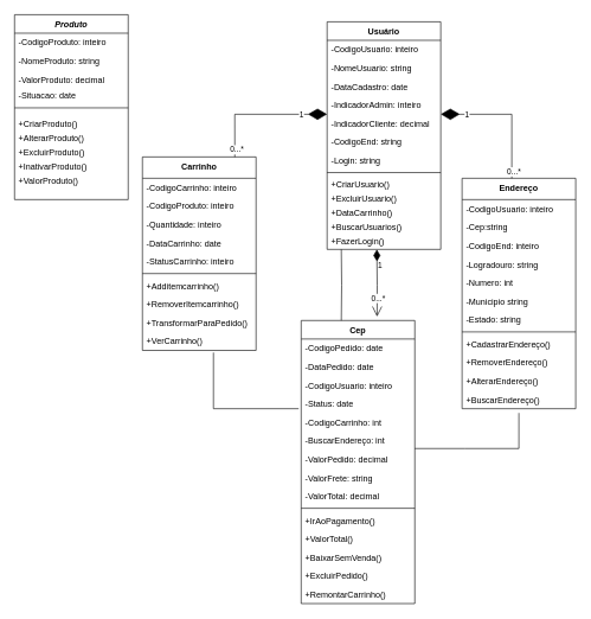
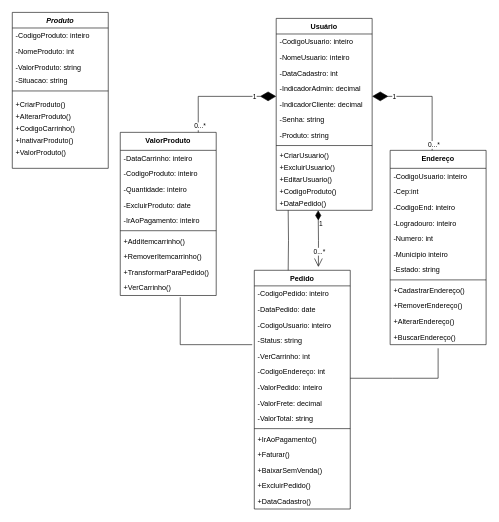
- <mxCell id="4" value="-NomeProduto: string" style="text;align=left;verticalAlign=top;spacingLeft=4;spacingRight=4;overflow=hidden;rotatable=0;points=[[0,0.5],[1,0.5]];portConstraint=eastwest;rounded=0;shadow=0;html=0;" parent="2" vertex="1"><mxGeometry y="52" width="160" height="26" as="geometry" /></mxCell>
+ <mxCell id="4" value="-NomeProduto: int" style="text;align=left;verticalAlign=top;spacingLeft=4;spacingRight=4;overflow=hidden;rotatable=0;points=[[0,0.5],[1,0.5]];portConstraint=eastwest;rounded=0;shadow=0;html=0;" parent="2" vertex="1"><mxGeometry y="52" width="160" height="26" as="geometry" /></mxCell>
- <mxCell id="29" value="-NomeUsuario: string" style="text;align=left;verticalAlign=top;spacingLeft=4;spacingRight=4;overflow=hidden;rotatable=0;points=[[0,0.5],[1,0.5]];portConstraint=eastwest;rounded=0;shadow=0;html=0;" vertex="1" parent="27"><mxGeometry y="52" width="160" height="26" as="geometry" /></mxCell>
+ <mxCell id="29" value="-NomeUsuario: inteiro" style="text;align=left;verticalAlign=top;spacingLeft=4;spacingRight=4;overflow=hidden;rotatable=0;points=[[0,0.5],[1,0.5]];portConstraint=eastwest;rounded=0;shadow=0;html=0;" vertex="1" parent="27"><mxGeometry y="52" width="160" height="26" as="geometry" /></mxCell>
- <mxCell id="5" value="-ValorProduto: decimal" style="text;align=left;verticalAlign=top;spacingLeft=4;spacingRight=4;overflow=hidden;rotatable=0;points=[[0,0.5],[1,0.5]];portConstraint=eastwest;rounded=0;shadow=0;html=0;" parent="2" vertex="1"><mxGeometry y="78" width="160" height="22" as="geometry" /></mxCell>
+ <mxCell id="5" value="-ValorProduto: string" style="text;align=left;verticalAlign=top;spacingLeft=4;spacingRight=4;overflow=hidden;rotatable=0;points=[[0,0.5],[1,0.5]];portConstraint=eastwest;rounded=0;shadow=0;html=0;" parent="2" vertex="1"><mxGeometry y="78" width="160" height="22" as="geometry" /></mxCell>
- <mxCell id="30" value="-DataCadastro: date" style="text;align=left;verticalAlign=top;spacingLeft=4;spacingRight=4;overflow=hidden;rotatable=0;points=[[0,0.5],[1,0.5]];portConstraint=eastwest;" vertex="1" parent="27"><mxGeometry y="78" width="160" height="26" as="geometry" /></mxCell>
+ <mxCell id="30" value="-DataCadastro: int" style="text;align=left;verticalAlign=top;spacingLeft=4;spacingRight=4;overflow=hidden;rotatable=0;points=[[0,0.5],[1,0.5]];portConstraint=eastwest;" vertex="1" parent="27"><mxGeometry y="78" width="160" height="26" as="geometry" /></mxCell>
- <mxCell id="6" value="-Situacao: date" style="text;align=left;verticalAlign=top;spacingLeft=4;spacingRight=4;overflow=hidden;rotatable=0;points=[[0,0.5],[1,0.5]];portConstraint=eastwest;rounded=0;shadow=0;html=0;" parent="2" vertex="1"><mxGeometry y="100" width="160" height="22" as="geometry" /></mxCell>
+ <mxCell id="6" value="-Situacao: string" style="text;align=left;verticalAlign=top;spacingLeft=4;spacingRight=4;overflow=hidden;rotatable=0;points=[[0,0.5],[1,0.5]];portConstraint=eastwest;rounded=0;shadow=0;html=0;" parent="2" vertex="1"><mxGeometry y="100" width="160" height="22" as="geometry" /></mxCell>
- <mxCell id="31" value="-IndicadorAdmin: inteiro" style="text;align=left;verticalAlign=top;spacingLeft=4;spacingRight=4;overflow=hidden;rotatable=0;points=[[0,0.5],[1,0.5]];portConstraint=eastwest;" vertex="1" parent="27"><mxGeometry y="104" width="160" height="26" as="geometry" /></mxCell>
+ <mxCell id="31" value="-IndicadorAdmin: decimal" style="text;align=left;verticalAlign=top;spacingLeft=4;spacingRight=4;overflow=hidden;rotatable=0;points=[[0,0.5],[1,0.5]];portConstraint=eastwest;" vertex="1" parent="27"><mxGeometry y="104" width="160" height="26" as="geometry" /></mxCell>
- <mxCell id="33" value="-CodigoEnd: string" style="text;align=left;verticalAlign=top;spacingLeft=4;spacingRight=4;overflow=hidden;rotatable=0;points=[[0,0.5],[1,0.5]];portConstraint=eastwest;rounded=0;shadow=0;html=0;" vertex="1" parent="27"><mxGeometry y="156" width="160" height="26" as="geometry" /></mxCell>
+ <mxCell id="33" value="-Senha: string" style="text;align=left;verticalAlign=top;spacingLeft=4;spacingRight=4;overflow=hidden;rotatable=0;points=[[0,0.5],[1,0.5]];portConstraint=eastwest;rounded=0;shadow=0;html=0;" vertex="1" parent="27"><mxGeometry y="156" width="160" height="26" as="geometry" /></mxCell>
- <mxCell id="10" value="+ExcluirProduto()" style="text;align=left;verticalAlign=top;spacingLeft=4;spacingRight=4;overflow=hidden;rotatable=0;points=[[0,0.5],[1,0.5]];portConstraint=eastwest;" parent="2" vertex="1"><mxGeometry y="180" width="160" height="20" as="geometry" /></mxCell>
+ <mxCell id="10" value="+CodigoCarrinho()" style="text;align=left;verticalAlign=top;spacingLeft=4;spacingRight=4;overflow=hidden;rotatable=0;points=[[0,0.5],[1,0.5]];portConstraint=eastwest;" parent="2" vertex="1"><mxGeometry y="180" width="160" height="20" as="geometry" /></mxCell>
- <mxCell id="34" value="-Login: string" style="text;align=left;verticalAlign=top;spacingLeft=4;spacingRight=4;overflow=hidden;rotatable=0;points=[[0,0.5],[1,0.5]];portConstraint=eastwest;rounded=0;shadow=0;html=0;" vertex="1" parent="27"><mxGeometry y="182" width="160" height="26" as="geometry" /></mxCell>
+ <mxCell id="34" value="-Produto: string" style="text;align=left;verticalAlign=top;spacingLeft=4;spacingRight=4;overflow=hidden;rotatable=0;points=[[0,0.5],[1,0.5]];portConstraint=eastwest;rounded=0;shadow=0;html=0;" vertex="1" parent="27"><mxGeometry y="182" width="160" height="26" as="geometry" /></mxCell>
- <mxCell id="13" value="Carrinho" style="swimlane;fontStyle=1;align=center;verticalAlign=top;childLayout=stackLayout;horizontal=1;startSize=30;horizontalStack=0;resizeParent=1;resizeLast=0;collapsible=1;marginBottom=0;rounded=0;shadow=0;strokeWidth=1;" parent="1" vertex="1"><mxGeometry x="200" y="220" width="160" height="272" as="geometry"><mxRectangle x="550" y="140" width="160" height="26" as="alternateBounds" /></mxGeometry></mxCell>
+ <mxCell id="13" value="ValorProduto" style="swimlane;fontStyle=1;align=center;verticalAlign=top;childLayout=stackLayout;horizontal=1;startSize=30;horizontalStack=0;resizeParent=1;resizeLast=0;collapsible=1;marginBottom=0;rounded=0;shadow=0;strokeWidth=1;" parent="1" vertex="1"><mxGeometry x="200" y="220" width="160" height="272" as="geometry"><mxRectangle x="550" y="140" width="160" height="26" as="alternateBounds" /></mxGeometry></mxCell>
- <mxCell id="14" value="-CodigoCarrinho: inteiro" style="text;align=left;verticalAlign=top;spacingLeft=4;spacingRight=4;overflow=hidden;rotatable=0;points=[[0,0.5],[1,0.5]];portConstraint=eastwest;" parent="13" vertex="1"><mxGeometry y="30" width="160" height="26" as="geometry" /></mxCell>
+ <mxCell id="14" value="-DataCarrinho: inteiro" style="text;align=left;verticalAlign=top;spacingLeft=4;spacingRight=4;overflow=hidden;rotatable=0;points=[[0,0.5],[1,0.5]];portConstraint=eastwest;" parent="13" vertex="1"><mxGeometry y="30" width="160" height="26" as="geometry" /></mxCell>
- <mxCell id="38" value="+DataCarrinho()" style="text;align=left;verticalAlign=top;spacingLeft=4;spacingRight=4;overflow=hidden;rotatable=0;points=[[0,0.5],[1,0.5]];portConstraint=eastwest;" vertex="1" parent="27"><mxGeometry y="256" width="160" height="20" as="geometry" /></mxCell>
+ <mxCell id="38" value="+EditarUsuario()" style="text;align=left;verticalAlign=top;spacingLeft=4;spacingRight=4;overflow=hidden;rotatable=0;points=[[0,0.5],[1,0.5]];portConstraint=eastwest;" vertex="1" parent="27"><mxGeometry y="256" width="160" height="20" as="geometry" /></mxCell>
- <mxCell id="39" value="+BuscarUsuarios()" style="text;align=left;verticalAlign=top;spacingLeft=4;spacingRight=4;overflow=hidden;rotatable=0;points=[[0,0.5],[1,0.5]];portConstraint=eastwest;" vertex="1" parent="27"><mxGeometry y="276" width="160" height="20" as="geometry" /></mxCell>
+ <mxCell id="39" value="+CodigoProduto()" style="text;align=left;verticalAlign=top;spacingLeft=4;spacingRight=4;overflow=hidden;rotatable=0;points=[[0,0.5],[1,0.5]];portConstraint=eastwest;" vertex="1" parent="27"><mxGeometry y="276" width="160" height="20" as="geometry" /></mxCell>
- <mxCell id="59" value="-Cep:string" style="text;align=left;verticalAlign=top;spacingLeft=4;spacingRight=4;overflow=hidden;rotatable=0;points=[[0,0.5],[1,0.5]];portConstraint=eastwest;rounded=0;shadow=0;html=0;" vertex="1" parent="57"><mxGeometry y="56" width="160" height="26" as="geometry" /></mxCell>
+ <mxCell id="59" value="-Cep:int" style="text;align=left;verticalAlign=top;spacingLeft=4;spacingRight=4;overflow=hidden;rotatable=0;points=[[0,0.5],[1,0.5]];portConstraint=eastwest;rounded=0;shadow=0;html=0;" vertex="1" parent="57"><mxGeometry y="56" width="160" height="26" as="geometry" /></mxCell>
- <mxCell id="40" value="+FazerLogin()" style="text;align=left;verticalAlign=top;spacingLeft=4;spacingRight=4;overflow=hidden;rotatable=0;points=[[0,0.5],[1,0.5]];portConstraint=eastwest;" vertex="1" parent="27"><mxGeometry y="296" width="160" height="24" as="geometry" /></mxCell>
+ <mxCell id="40" value="+DataPedido()" style="text;align=left;verticalAlign=top;spacingLeft=4;spacingRight=4;overflow=hidden;rotatable=0;points=[[0,0.5],[1,0.5]];portConstraint=eastwest;" vertex="1" parent="27"><mxGeometry y="296" width="160" height="24" as="geometry" /></mxCell>
- <mxCell id="17" value="-DataCarrinho: date" style="text;align=left;verticalAlign=top;spacingLeft=4;spacingRight=4;overflow=hidden;rotatable=0;points=[[0,0.5],[1,0.5]];portConstraint=eastwest;rounded=0;shadow=0;html=0;" parent="13" vertex="1"><mxGeometry y="108" width="160" height="26" as="geometry" /></mxCell>
+ <mxCell id="17" value="-ExcluirProduto: date" style="text;align=left;verticalAlign=top;spacingLeft=4;spacingRight=4;overflow=hidden;rotatable=0;points=[[0,0.5],[1,0.5]];portConstraint=eastwest;rounded=0;shadow=0;html=0;" parent="13" vertex="1"><mxGeometry y="108" width="160" height="26" as="geometry" /></mxCell>
- <mxCell id="18" value="-StatusCarrinho: inteiro" style="text;align=left;verticalAlign=top;spacingLeft=4;spacingRight=4;overflow=hidden;rotatable=0;points=[[0,0.5],[1,0.5]];portConstraint=eastwest;rounded=0;shadow=0;html=0;" vertex="1" parent="13"><mxGeometry y="134" width="160" height="26" as="geometry" /></mxCell>
+ <mxCell id="18" value="-IrAoPagamento: inteiro" style="text;align=left;verticalAlign=top;spacingLeft=4;spacingRight=4;overflow=hidden;rotatable=0;points=[[0,0.5],[1,0.5]];portConstraint=eastwest;rounded=0;shadow=0;html=0;" vertex="1" parent="13"><mxGeometry y="134" width="160" height="26" as="geometry" /></mxCell>
- <mxCell id="61" value="-Logradouro: string" style="text;align=left;verticalAlign=top;spacingLeft=4;spacingRight=4;overflow=hidden;rotatable=0;points=[[0,0.5],[1,0.5]];portConstraint=eastwest;rounded=0;shadow=0;html=0;" vertex="1" parent="57"><mxGeometry y="108" width="160" height="26" as="geometry" /></mxCell>
+ <mxCell id="61" value="-Logradouro: inteiro" style="text;align=left;verticalAlign=top;spacingLeft=4;spacingRight=4;overflow=hidden;rotatable=0;points=[[0,0.5],[1,0.5]];portConstraint=eastwest;rounded=0;shadow=0;html=0;" vertex="1" parent="57"><mxGeometry y="108" width="160" height="26" as="geometry" /></mxCell>
- <mxCell id="63" value="-Municipio string" style="text;align=left;verticalAlign=top;spacingLeft=4;spacingRight=4;overflow=hidden;rotatable=0;points=[[0,0.5],[1,0.5]];portConstraint=eastwest;rounded=0;shadow=0;html=0;" vertex="1" parent="57"><mxGeometry y="160" width="160" height="26" as="geometry" /></mxCell>
+ <mxCell id="63" value="-Municipio inteiro" style="text;align=left;verticalAlign=top;spacingLeft=4;spacingRight=4;overflow=hidden;rotatable=0;points=[[0,0.5],[1,0.5]];portConstraint=eastwest;rounded=0;shadow=0;html=0;" vertex="1" parent="57"><mxGeometry y="160" width="160" height="26" as="geometry" /></mxCell>
- <mxCell id="41" value="Cep" style="swimlane;fontStyle=1;align=center;verticalAlign=top;childLayout=stackLayout;horizontal=1;startSize=26;horizontalStack=0;resizeParent=1;resizeLast=0;collapsible=1;marginBottom=0;rounded=0;shadow=0;strokeWidth=1;" parent="1" vertex="1"><mxGeometry x="423.5" y="450" width="160" height="398" as="geometry"><mxRectangle x="130" y="380" width="160" height="26" as="alternateBounds" /></mxGeometry></mxCell>
+ <mxCell id="41" value="Pedido" style="swimlane;fontStyle=1;align=center;verticalAlign=top;childLayout=stackLayout;horizontal=1;startSize=26;horizontalStack=0;resizeParent=1;resizeLast=0;collapsible=1;marginBottom=0;rounded=0;shadow=0;strokeWidth=1;" parent="1" vertex="1"><mxGeometry x="423.5" y="450" width="160" height="398" as="geometry"><mxRectangle x="130" y="380" width="160" height="26" as="alternateBounds" /></mxGeometry></mxCell>
- <mxCell id="42" value="-CodigoPedido: date&#10;" style="text;align=left;verticalAlign=top;spacingLeft=4;spacingRight=4;overflow=hidden;rotatable=0;points=[[0,0.5],[1,0.5]];portConstraint=eastwest;" vertex="1" parent="41"><mxGeometry y="26" width="160" height="26" as="geometry" /></mxCell>
+ <mxCell id="42" value="-CodigoPedido: inteiro&#10;" style="text;align=left;verticalAlign=top;spacingLeft=4;spacingRight=4;overflow=hidden;rotatable=0;points=[[0,0.5],[1,0.5]];portConstraint=eastwest;" vertex="1" parent="41"><mxGeometry y="26" width="160" height="26" as="geometry" /></mxCell>
- <mxCell id="45" value="-Status: date" style="text;align=left;verticalAlign=top;spacingLeft=4;spacingRight=4;overflow=hidden;rotatable=0;points=[[0,0.5],[1,0.5]];portConstraint=eastwest;" vertex="1" parent="41"><mxGeometry y="104" width="160" height="26" as="geometry" /></mxCell>
+ <mxCell id="45" value="-Status: string" style="text;align=left;verticalAlign=top;spacingLeft=4;spacingRight=4;overflow=hidden;rotatable=0;points=[[0,0.5],[1,0.5]];portConstraint=eastwest;" vertex="1" parent="41"><mxGeometry y="104" width="160" height="26" as="geometry" /></mxCell>
- <mxCell id="46" value="-CodigoCarrinho: int" style="text;align=left;verticalAlign=top;spacingLeft=4;spacingRight=4;overflow=hidden;rotatable=0;points=[[0,0.5],[1,0.5]];portConstraint=eastwest;" vertex="1" parent="41"><mxGeometry y="130" width="160" height="26" as="geometry" /></mxCell>
+ <mxCell id="46" value="-VerCarrinho: int" style="text;align=left;verticalAlign=top;spacingLeft=4;spacingRight=4;overflow=hidden;rotatable=0;points=[[0,0.5],[1,0.5]];portConstraint=eastwest;" vertex="1" parent="41"><mxGeometry y="130" width="160" height="26" as="geometry" /></mxCell>
- <mxCell id="47" value="-BuscarEndereço: int" style="text;align=left;verticalAlign=top;spacingLeft=4;spacingRight=4;overflow=hidden;rotatable=0;points=[[0,0.5],[1,0.5]];portConstraint=eastwest;" vertex="1" parent="41"><mxGeometry y="156" width="160" height="26" as="geometry" /></mxCell>
+ <mxCell id="47" value="-CodigoEndereço: int" style="text;align=left;verticalAlign=top;spacingLeft=4;spacingRight=4;overflow=hidden;rotatable=0;points=[[0,0.5],[1,0.5]];portConstraint=eastwest;" vertex="1" parent="41"><mxGeometry y="156" width="160" height="26" as="geometry" /></mxCell>
- <mxCell id="48" value="-ValorPedido: decimal" style="text;align=left;verticalAlign=top;spacingLeft=4;spacingRight=4;overflow=hidden;rotatable=0;points=[[0,0.5],[1,0.5]];portConstraint=eastwest;" vertex="1" parent="41"><mxGeometry y="182" width="160" height="26" as="geometry" /></mxCell>
+ <mxCell id="48" value="-ValorPedido: inteiro" style="text;align=left;verticalAlign=top;spacingLeft=4;spacingRight=4;overflow=hidden;rotatable=0;points=[[0,0.5],[1,0.5]];portConstraint=eastwest;" vertex="1" parent="41"><mxGeometry y="182" width="160" height="26" as="geometry" /></mxCell>
- <mxCell id="49" value="-ValorFrete: string" style="text;align=left;verticalAlign=top;spacingLeft=4;spacingRight=4;overflow=hidden;rotatable=0;points=[[0,0.5],[1,0.5]];portConstraint=eastwest;" vertex="1" parent="41"><mxGeometry y="208" width="160" height="26" as="geometry" /></mxCell>
+ <mxCell id="49" value="-ValorFrete: decimal" style="text;align=left;verticalAlign=top;spacingLeft=4;spacingRight=4;overflow=hidden;rotatable=0;points=[[0,0.5],[1,0.5]];portConstraint=eastwest;" vertex="1" parent="41"><mxGeometry y="208" width="160" height="26" as="geometry" /></mxCell>
- <mxCell id="50" value="-ValorTotal: decimal" style="text;align=left;verticalAlign=top;spacingLeft=4;spacingRight=4;overflow=hidden;rotatable=0;points=[[0,0.5],[1,0.5]];portConstraint=eastwest;" vertex="1" parent="41"><mxGeometry y="234" width="160" height="26" as="geometry" /></mxCell>
+ <mxCell id="50" value="-ValorTotal: string" style="text;align=left;verticalAlign=top;spacingLeft=4;spacingRight=4;overflow=hidden;rotatable=0;points=[[0,0.5],[1,0.5]];portConstraint=eastwest;" vertex="1" parent="41"><mxGeometry y="234" width="160" height="26" as="geometry" /></mxCell>
- <mxCell id="53" value="+ValorTotal()" style="text;align=left;verticalAlign=top;spacingLeft=4;spacingRight=4;overflow=hidden;rotatable=0;points=[[0,0.5],[1,0.5]];portConstraint=eastwest;" vertex="1" parent="41"><mxGeometry y="294" width="160" height="26" as="geometry" /></mxCell>
+ <mxCell id="53" value="+Faturar()" style="text;align=left;verticalAlign=top;spacingLeft=4;spacingRight=4;overflow=hidden;rotatable=0;points=[[0,0.5],[1,0.5]];portConstraint=eastwest;" vertex="1" parent="41"><mxGeometry y="294" width="160" height="26" as="geometry" /></mxCell>
- <mxCell id="56" value="+RemontarCarrinho()" style="text;align=left;verticalAlign=top;spacingLeft=4;spacingRight=4;overflow=hidden;rotatable=0;points=[[0,0.5],[1,0.5]];portConstraint=eastwest;" vertex="1" parent="41"><mxGeometry y="372" width="160" height="26" as="geometry" /></mxCell>
+ <mxCell id="56" value="+DataCadastro()" style="text;align=left;verticalAlign=top;spacingLeft=4;spacingRight=4;overflow=hidden;rotatable=0;points=[[0,0.5],[1,0.5]];portConstraint=eastwest;" vertex="1" parent="41"><mxGeometry y="372" width="160" height="26" as="geometry" /></mxCell>
